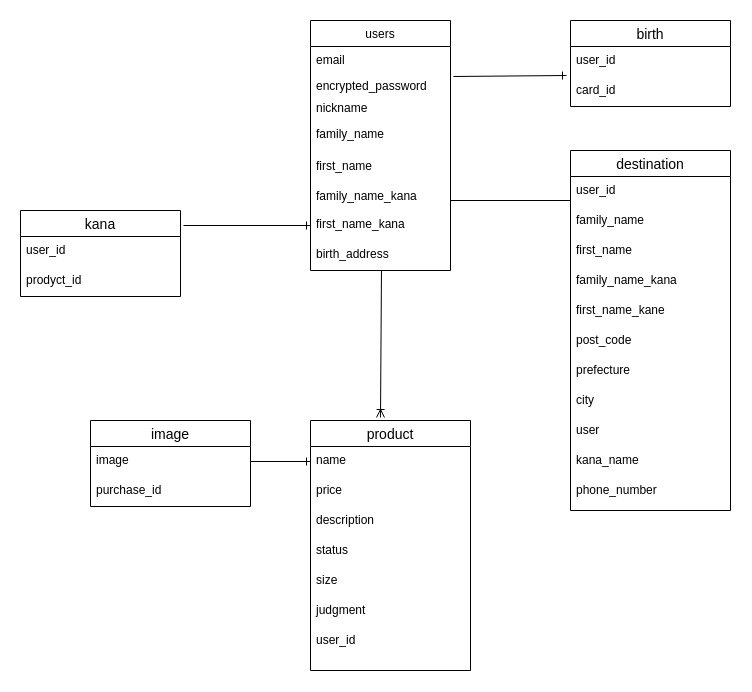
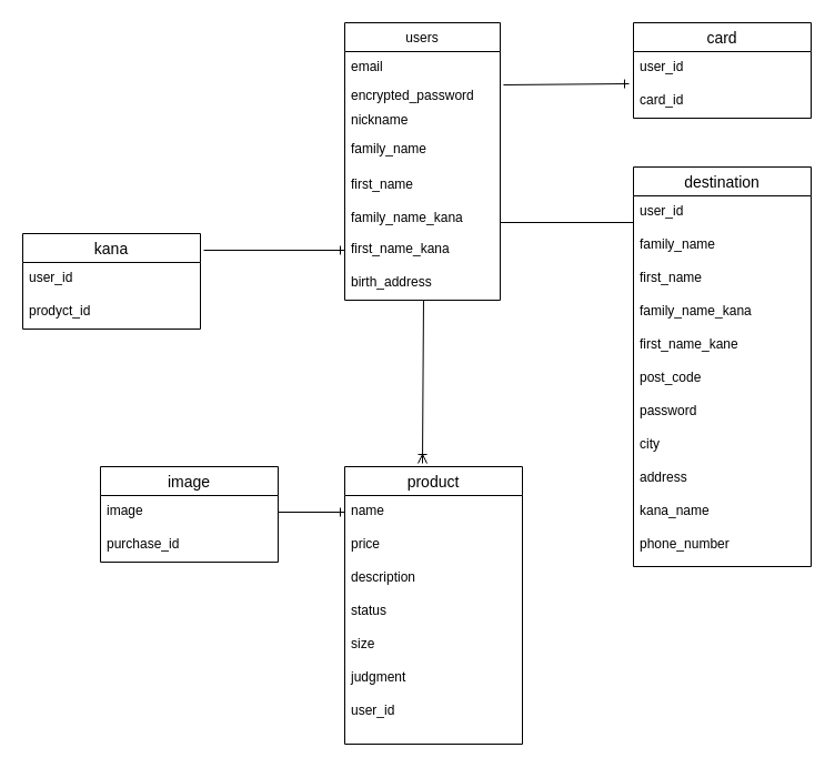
- <mxCell id="11" value="birth" style="swimlane;fontStyle=0;childLayout=stackLayout;horizontal=1;startSize=26;horizontalStack=0;resizeParent=1;resizeParentMax=0;resizeLast=0;collapsible=1;marginBottom=0;align=center;fontSize=14;labelBackgroundColor=none;" vertex="1" parent="1"><mxGeometry x="570" y="20" width="160" height="86" as="geometry" /></mxCell>
+ <mxCell id="11" value="card" style="swimlane;fontStyle=0;childLayout=stackLayout;horizontal=1;startSize=26;horizontalStack=0;resizeParent=1;resizeParentMax=0;resizeLast=0;collapsible=1;marginBottom=0;align=center;fontSize=14;labelBackgroundColor=none;" vertex="1" parent="1"><mxGeometry x="570" y="20" width="160" height="86" as="geometry" /></mxCell>
- <mxCell id="21" value="prefecture" style="text;strokeColor=none;fillColor=none;spacingLeft=4;spacingRight=4;overflow=hidden;rotatable=0;points=[[0,0.5],[1,0.5]];portConstraint=eastwest;fontSize=12;" vertex="1" parent="14"><mxGeometry y="206" width="160" height="30" as="geometry" /></mxCell>
+ <mxCell id="21" value="password" style="text;strokeColor=none;fillColor=none;spacingLeft=4;spacingRight=4;overflow=hidden;rotatable=0;points=[[0,0.5],[1,0.5]];portConstraint=eastwest;fontSize=12;" vertex="1" parent="14"><mxGeometry y="206" width="160" height="30" as="geometry" /></mxCell>
- <mxCell id="23" value="user" style="text;strokeColor=none;fillColor=none;spacingLeft=4;spacingRight=4;overflow=hidden;rotatable=0;points=[[0,0.5],[1,0.5]];portConstraint=eastwest;fontSize=12;" vertex="1" parent="14"><mxGeometry y="266" width="160" height="30" as="geometry" /></mxCell>
+ <mxCell id="23" value="address" style="text;strokeColor=none;fillColor=none;spacingLeft=4;spacingRight=4;overflow=hidden;rotatable=0;points=[[0,0.5],[1,0.5]];portConstraint=eastwest;fontSize=12;" vertex="1" parent="14"><mxGeometry y="266" width="160" height="30" as="geometry" /></mxCell>
